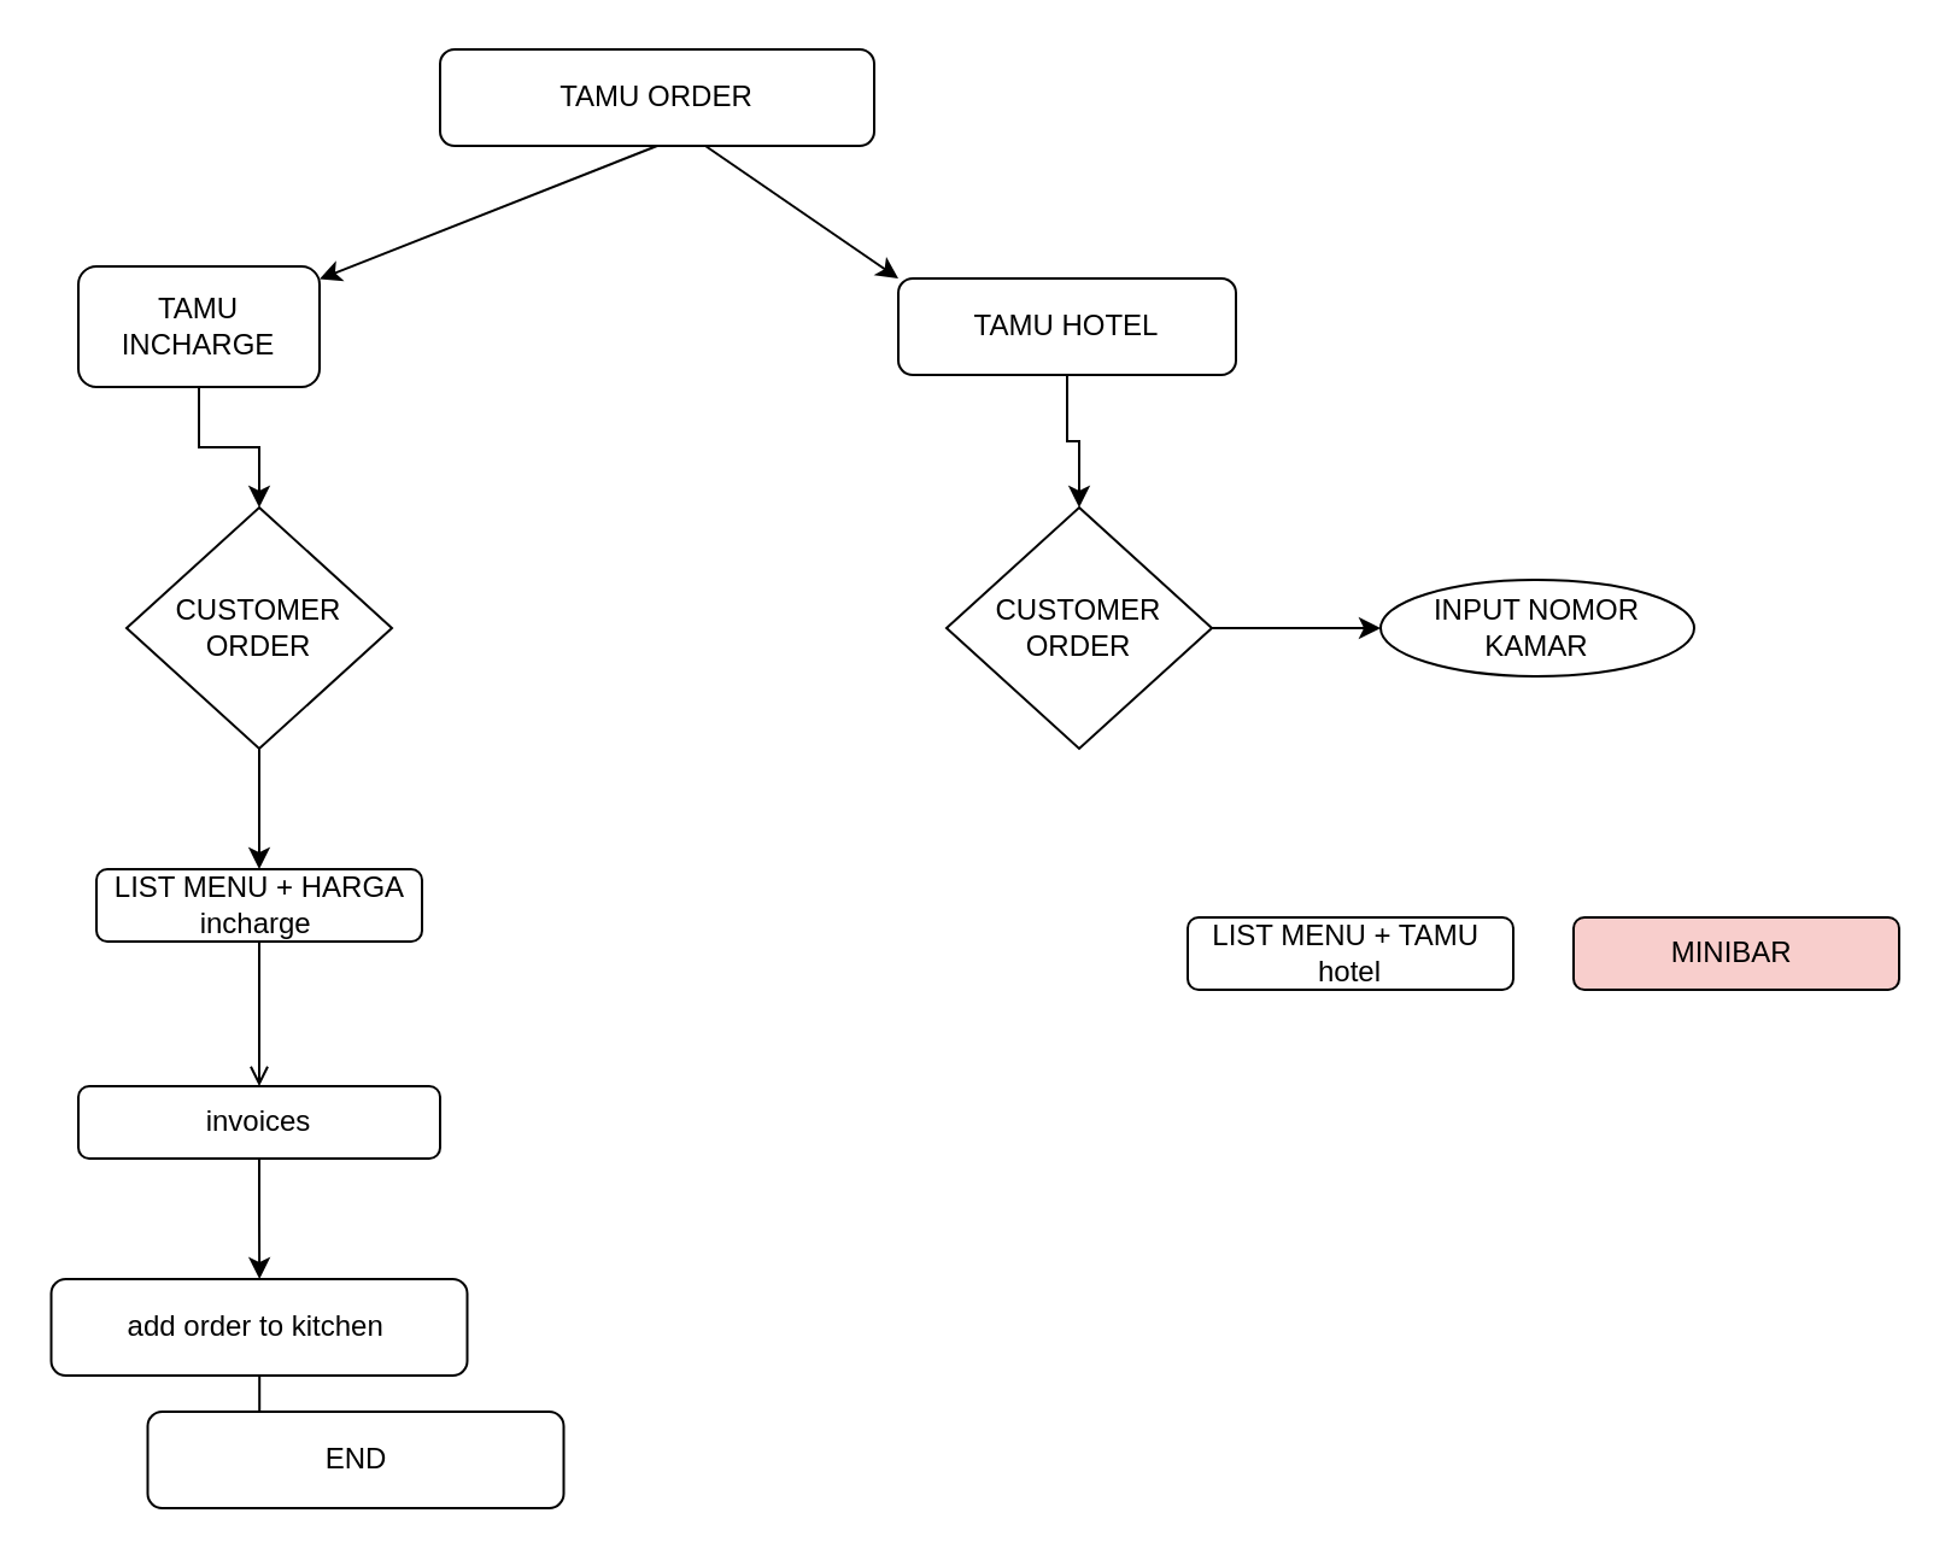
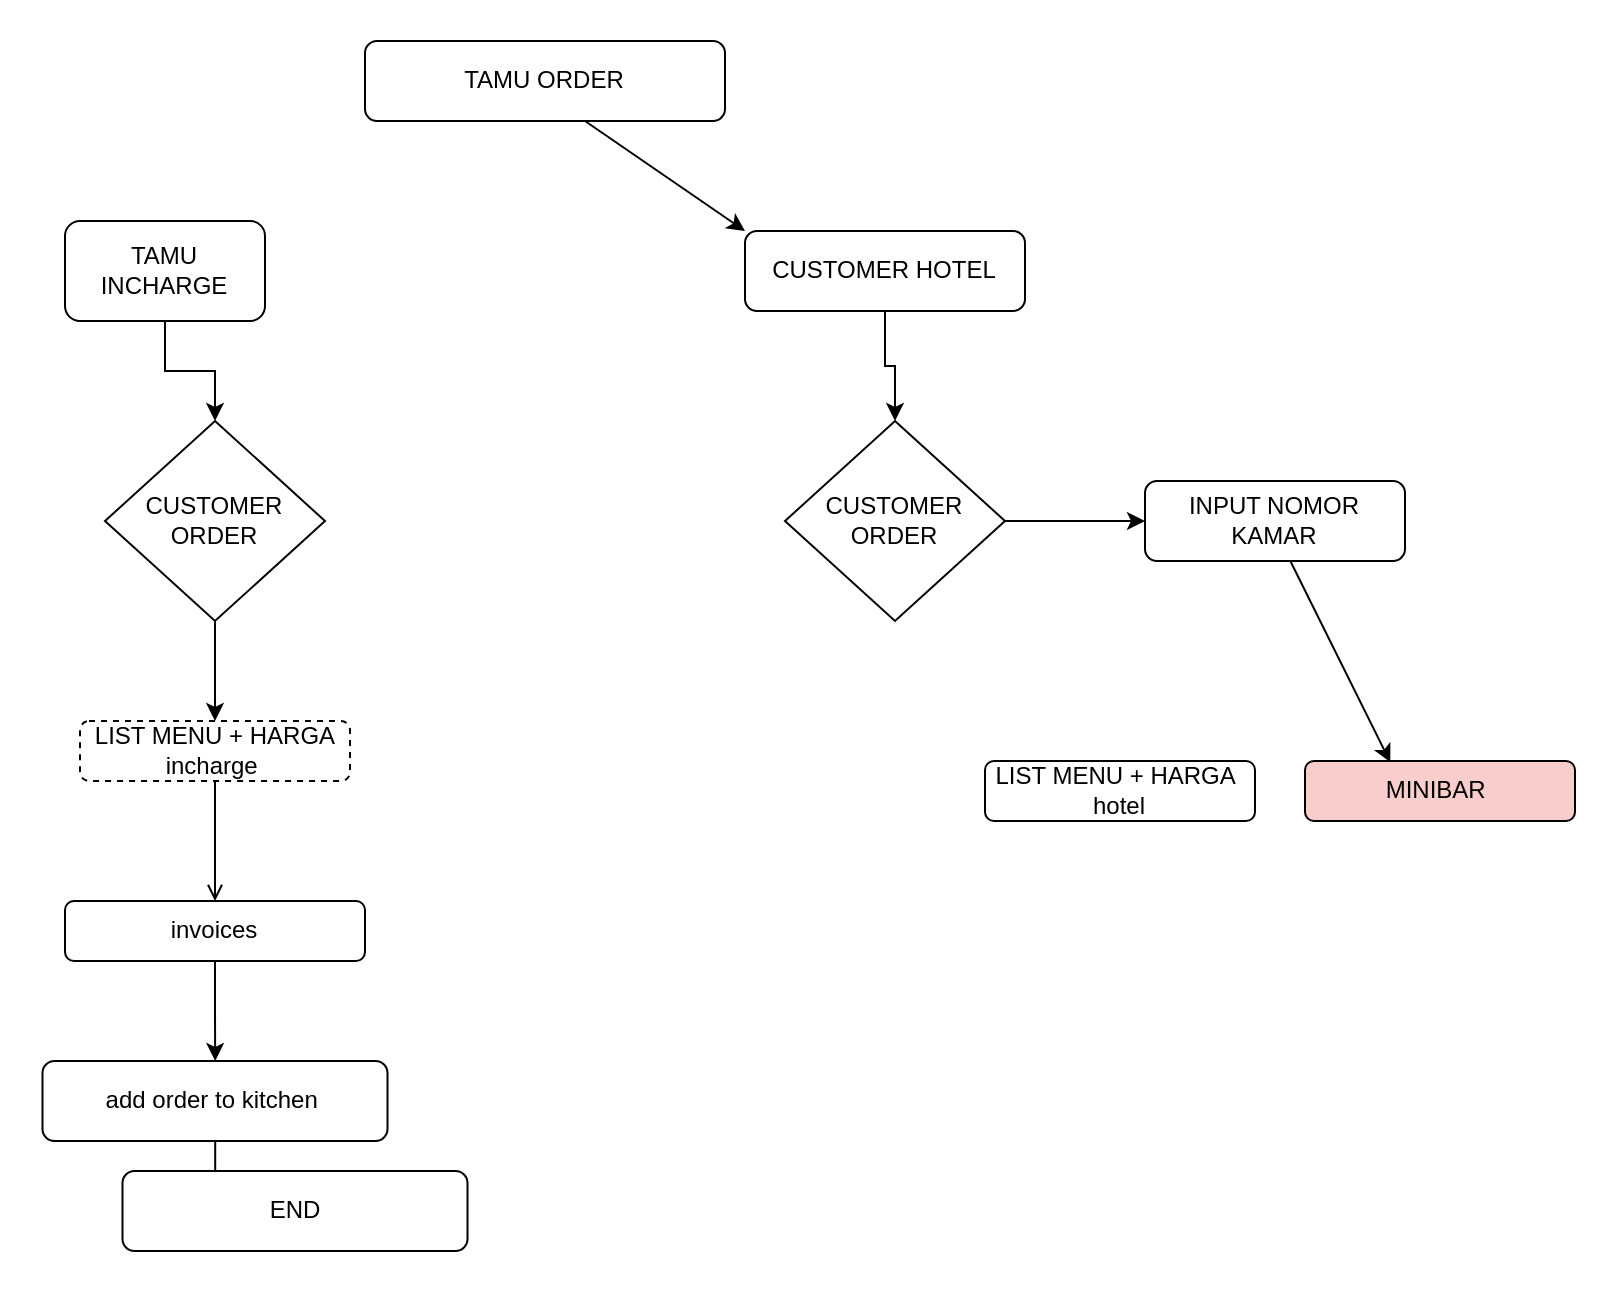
- <mxCell id="8" value="" style="endArrow=classic;html=1;rounded=0;exitX=0.5;exitY=1;exitDx=0;exitDy=0;" edge="1" parent="1" source="2" target="4"><mxGeometry width="50" height="50" relative="1" as="geometry"><mxPoint x="302" y="120" as="sourcePoint" /><mxPoint x="352" as="targetPoint" y="70" /></mxGeometry></mxCell>
- <mxCell id="6" value="TAMU HOTEL" style="rounded=1;whiteSpace=wrap;html=1;" vertex="1" parent="1"><mxGeometry x="372" y="115" width="140" height="40" as="geometry" /></mxCell>
+ <mxCell id="6" value="CUSTOMER HOTEL" style="rounded=1;whiteSpace=wrap;html=1;" vertex="1" parent="1"><mxGeometry x="372" y="115" width="140" height="40" as="geometry" /></mxCell>
- <mxCell id="20" value="INPUT NOMOR KAMAR" style="ellipse;whiteSpace=wrap;html=1;" vertex="1" parent="1"><mxGeometry x="572" y="240" width="130" height="40" as="geometry" /></mxCell>
+ <mxCell id="20" value="INPUT NOMOR KAMAR" style="rounded=1;whiteSpace=wrap;html=1;" vertex="1" parent="1"><mxGeometry x="572" y="240" width="130" height="40" as="geometry" /></mxCell>
+ <mxCell id="23" value="" style="endArrow=classic;html=1;rounded=0;exitX=0.559;exitY=1;exitDx=0;exitDy=0;exitPerimeter=0;entryX=0.316;entryY=0.022;entryDx=0;entryDy=0;entryPerimeter=0;" edge="1" parent="1" source="20" target="22"><mxGeometry width="50" height="50" relative="1" as="geometry"><mxPoint x="412" y="390" as="sourcePoint" /><mxPoint x="462" y="340" as="targetPoint" /></mxGeometry></mxCell>
- <mxCell id="12" value="LIST MENU + HARGA incharge&amp;nbsp;" style="rounded=1;whiteSpace=wrap;html=1;" vertex="1" parent="1"><mxGeometry x="39.5" y="360" width="135" height="30" as="geometry" /></mxCell>
+ <mxCell id="12" value="LIST MENU + HARGA incharge&amp;nbsp;" style="rounded=1;whiteSpace=wrap;html=1;dashed=1;" vertex="1" parent="1"><mxGeometry x="39.5" y="360" width="135" height="30" as="geometry" /></mxCell>
- <mxCell id="21" value="LIST MENU + TAMU&amp;nbsp; hotel" style="rounded=1;whiteSpace=wrap;html=1;" vertex="1" parent="1"><mxGeometry x="492" y="380" width="135" height="30" as="geometry" /></mxCell>
+ <mxCell id="21" value="LIST MENU + HARGA&amp;nbsp; hotel" style="rounded=1;whiteSpace=wrap;html=1;" vertex="1" parent="1"><mxGeometry x="492" y="380" width="135" height="30" as="geometry" /></mxCell>
